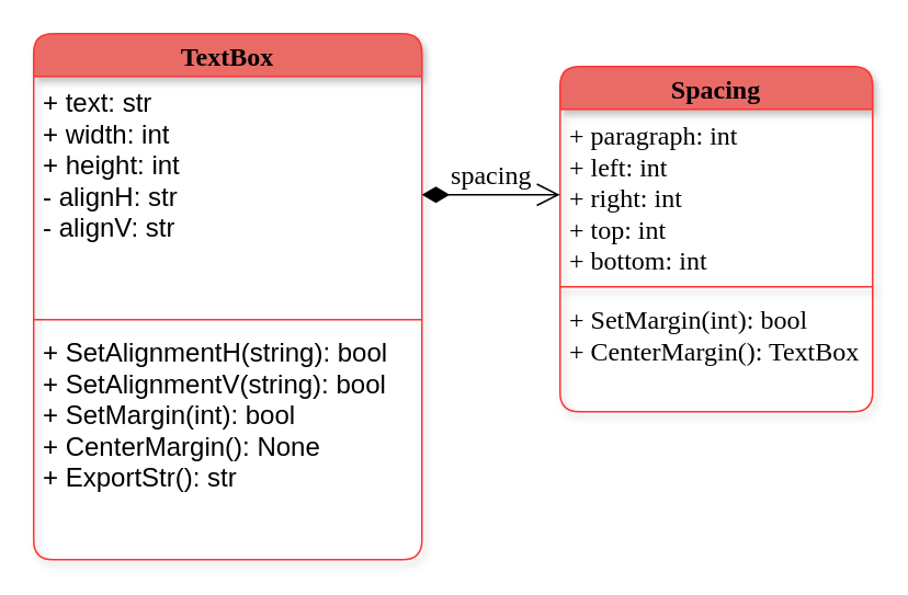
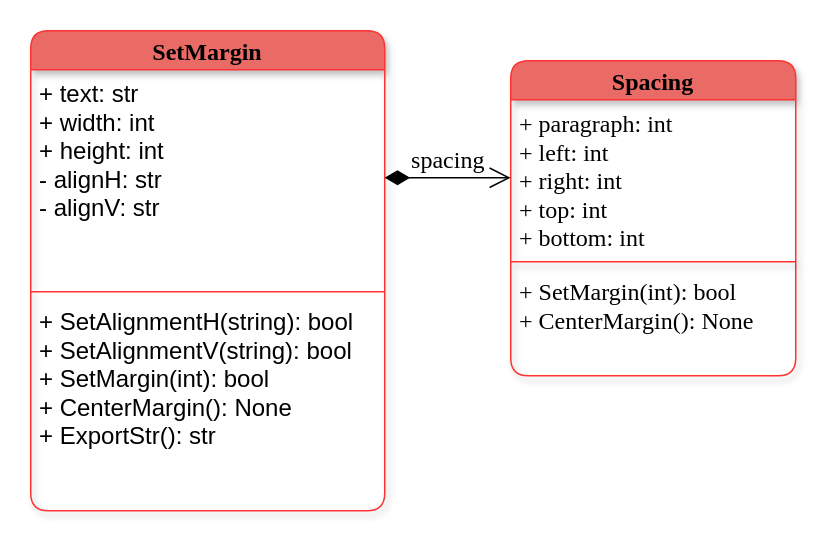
- <mxCell id="2" value="TextBox" style="swimlane;fontStyle=1;align=center;verticalAlign=middle;childLayout=stackLayout;horizontal=1;startSize=26;horizontalStack=0;resizeParent=1;resizeParentMax=0;resizeLast=0;collapsible=1;marginBottom=0;rounded=1;fontFamily=Ubuntu;fontSize=16;swimlaneFillColor=none;shadow=1;glass=0;sketch=0;swimlaneLine=1;perimeterSpacing=1;labelBackgroundColor=none;labelBorderColor=none;fillColor=#EA6B66;strokeColor=#FF3333;fontColor=default;" parent="1" vertex="1"><mxGeometry x="20" y="20" width="236" height="320" as="geometry"><mxRectangle x="390" y="110" width="120" height="30" as="alternateBounds" /></mxGeometry></mxCell>
+ <mxCell id="2" value="SetMargin" style="swimlane;fontStyle=1;align=center;verticalAlign=middle;childLayout=stackLayout;horizontal=1;startSize=26;horizontalStack=0;resizeParent=1;resizeParentMax=0;resizeLast=0;collapsible=1;marginBottom=0;rounded=1;fontFamily=Ubuntu;fontSize=16;swimlaneFillColor=none;shadow=1;glass=0;sketch=0;swimlaneLine=1;perimeterSpacing=1;labelBackgroundColor=none;labelBorderColor=none;fillColor=#EA6B66;strokeColor=#FF3333;fontColor=default;" parent="1" vertex="1"><mxGeometry x="20" y="20" width="236" height="320" as="geometry"><mxRectangle x="390" y="110" width="120" height="30" as="alternateBounds" /></mxGeometry></mxCell>
- <mxCell id="9" value="+ SetMargin(int): bool&#10;+ CenterMargin(): TextBox" style="text;strokeColor=none;fillColor=none;align=left;verticalAlign=top;spacingLeft=4;spacingRight=4;overflow=hidden;rotatable=0;points=[[0,0.5],[1,0.5]];portConstraint=eastwest;rounded=1;shadow=1;glass=0;labelBackgroundColor=none;labelBorderColor=none;sketch=0;fontFamily=Ubuntu;fontSize=16;startSize=26;" parent="6" vertex="1"><mxGeometry y="138" width="190" height="72" as="geometry" /></mxCell>
+ <mxCell id="9" value="+ SetMargin(int): bool&#10;+ CenterMargin(): None" style="text;strokeColor=none;fillColor=none;align=left;verticalAlign=top;spacingLeft=4;spacingRight=4;overflow=hidden;rotatable=0;points=[[0,0.5],[1,0.5]];portConstraint=eastwest;rounded=1;shadow=1;glass=0;labelBackgroundColor=none;labelBorderColor=none;sketch=0;fontFamily=Ubuntu;fontSize=16;startSize=26;" parent="6" vertex="1"><mxGeometry y="138" width="190" height="72" as="geometry" /></mxCell>
